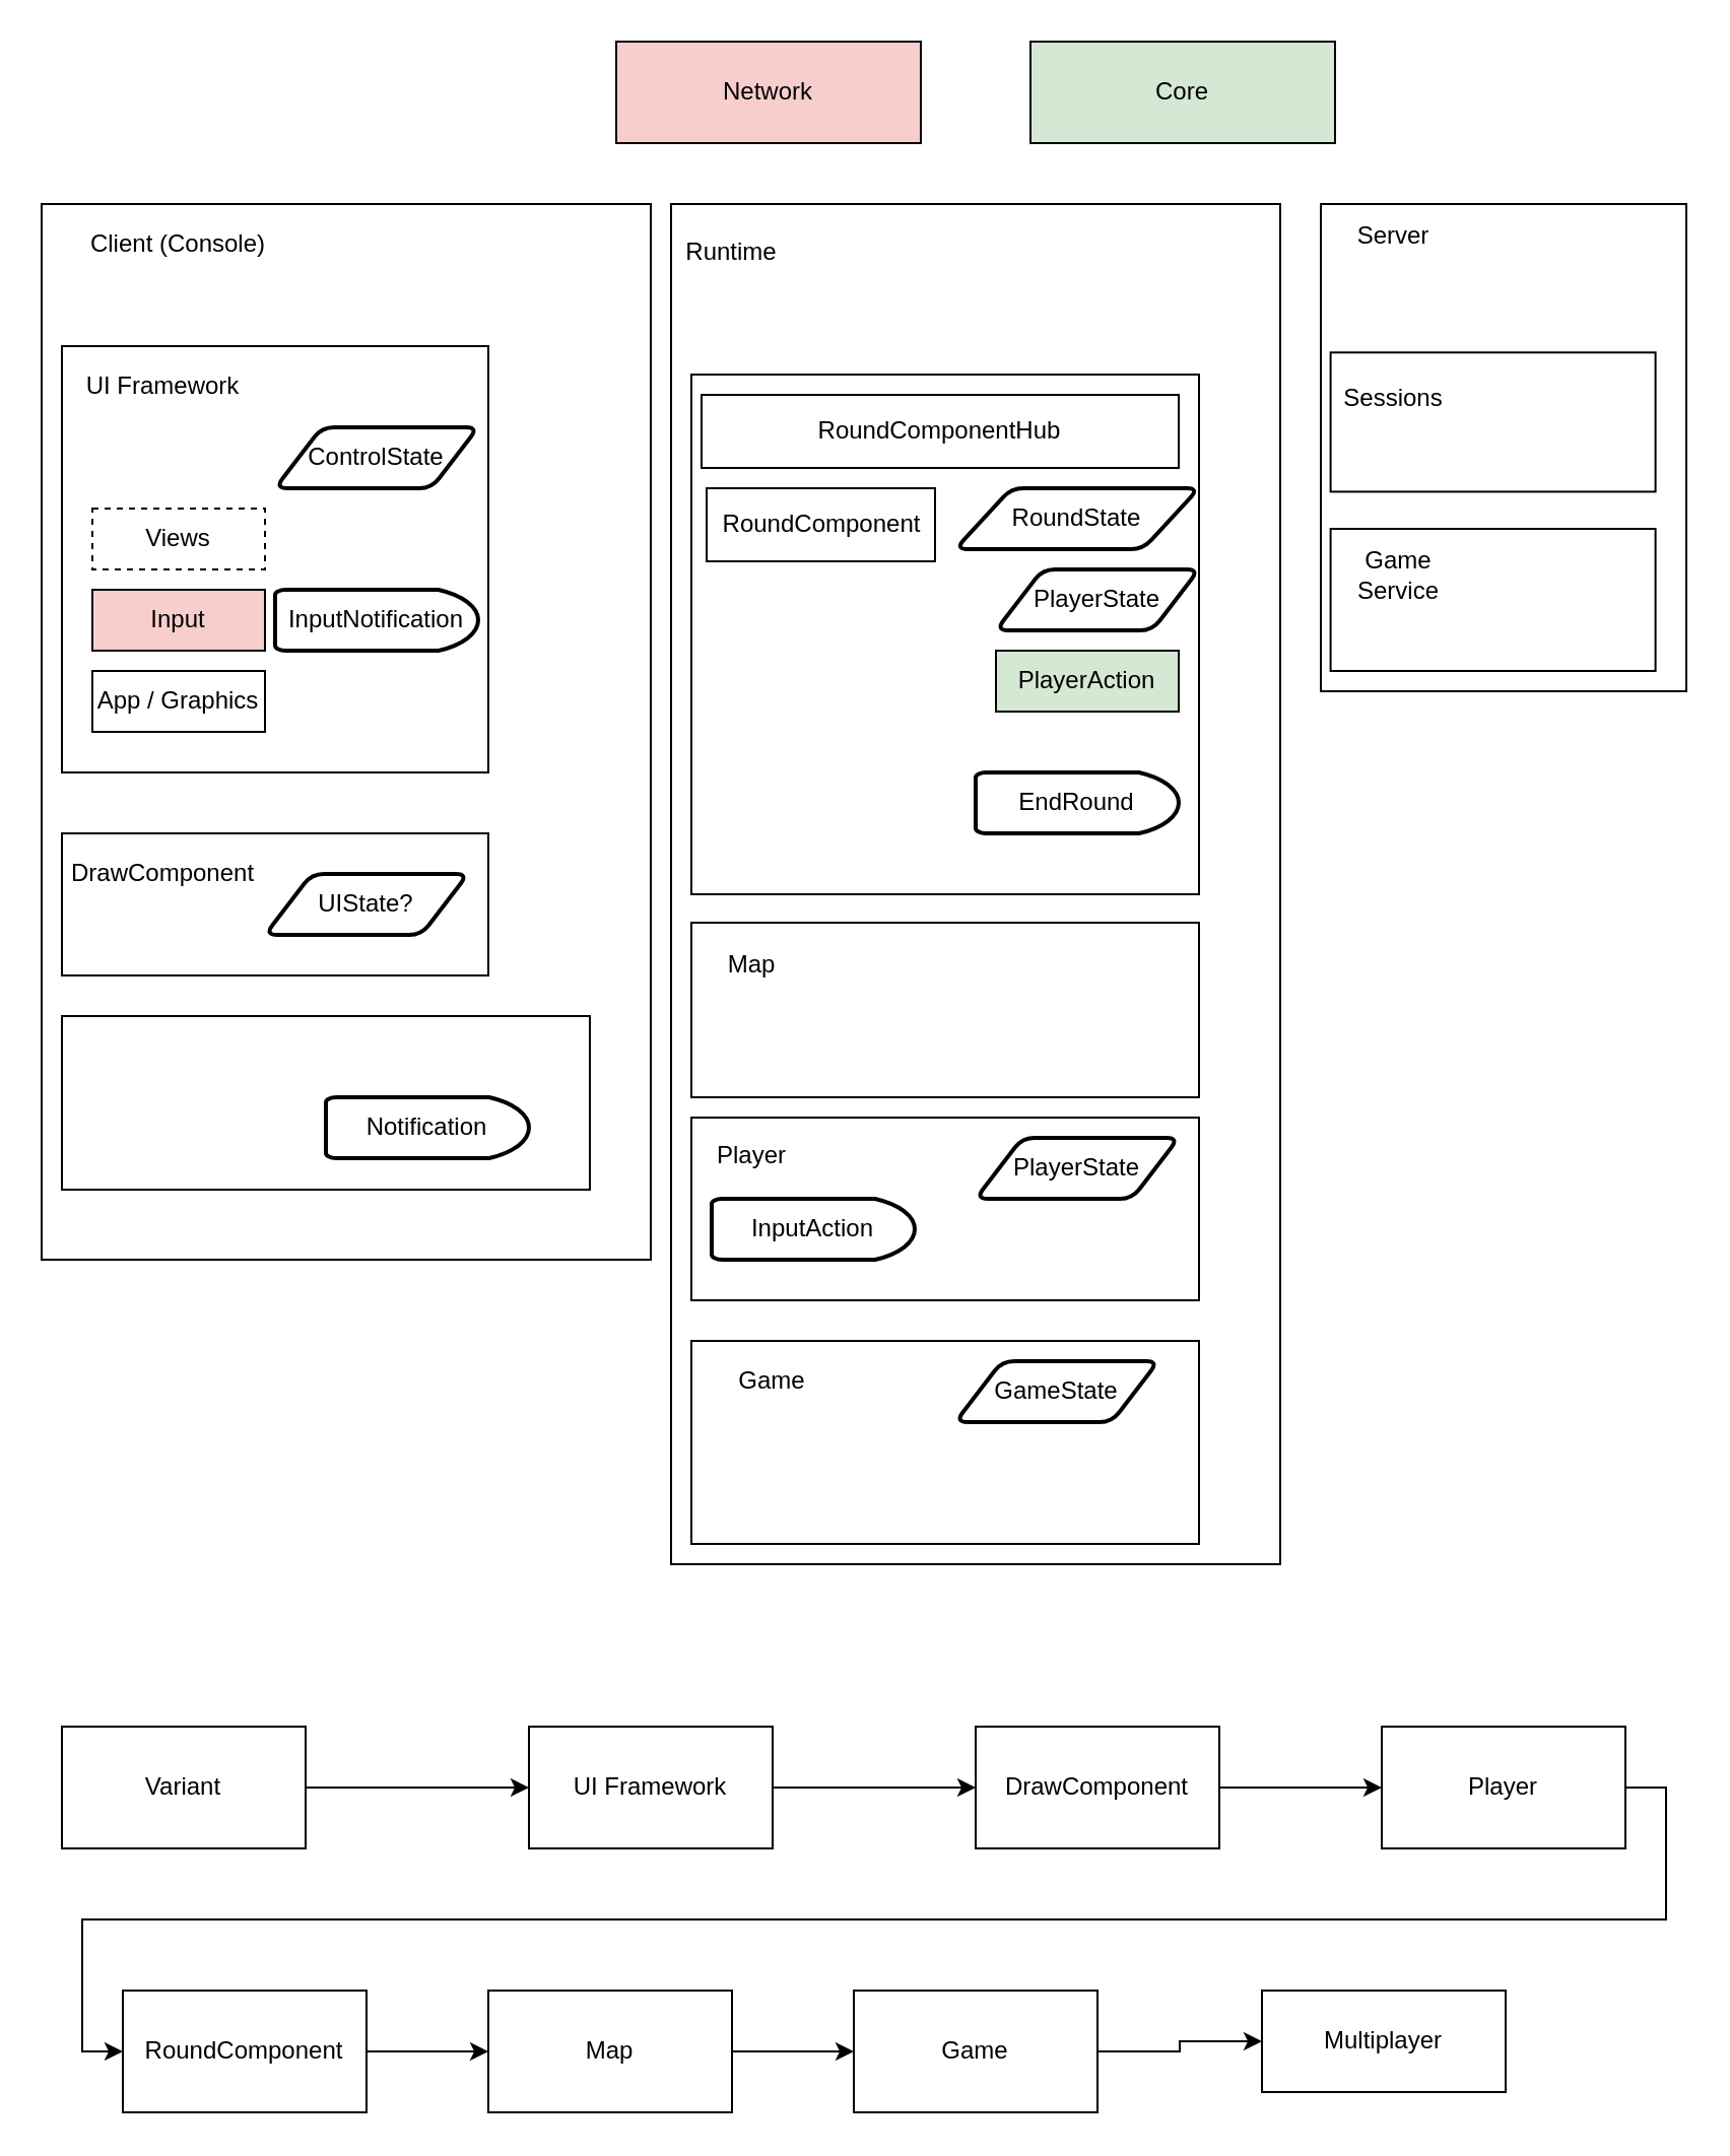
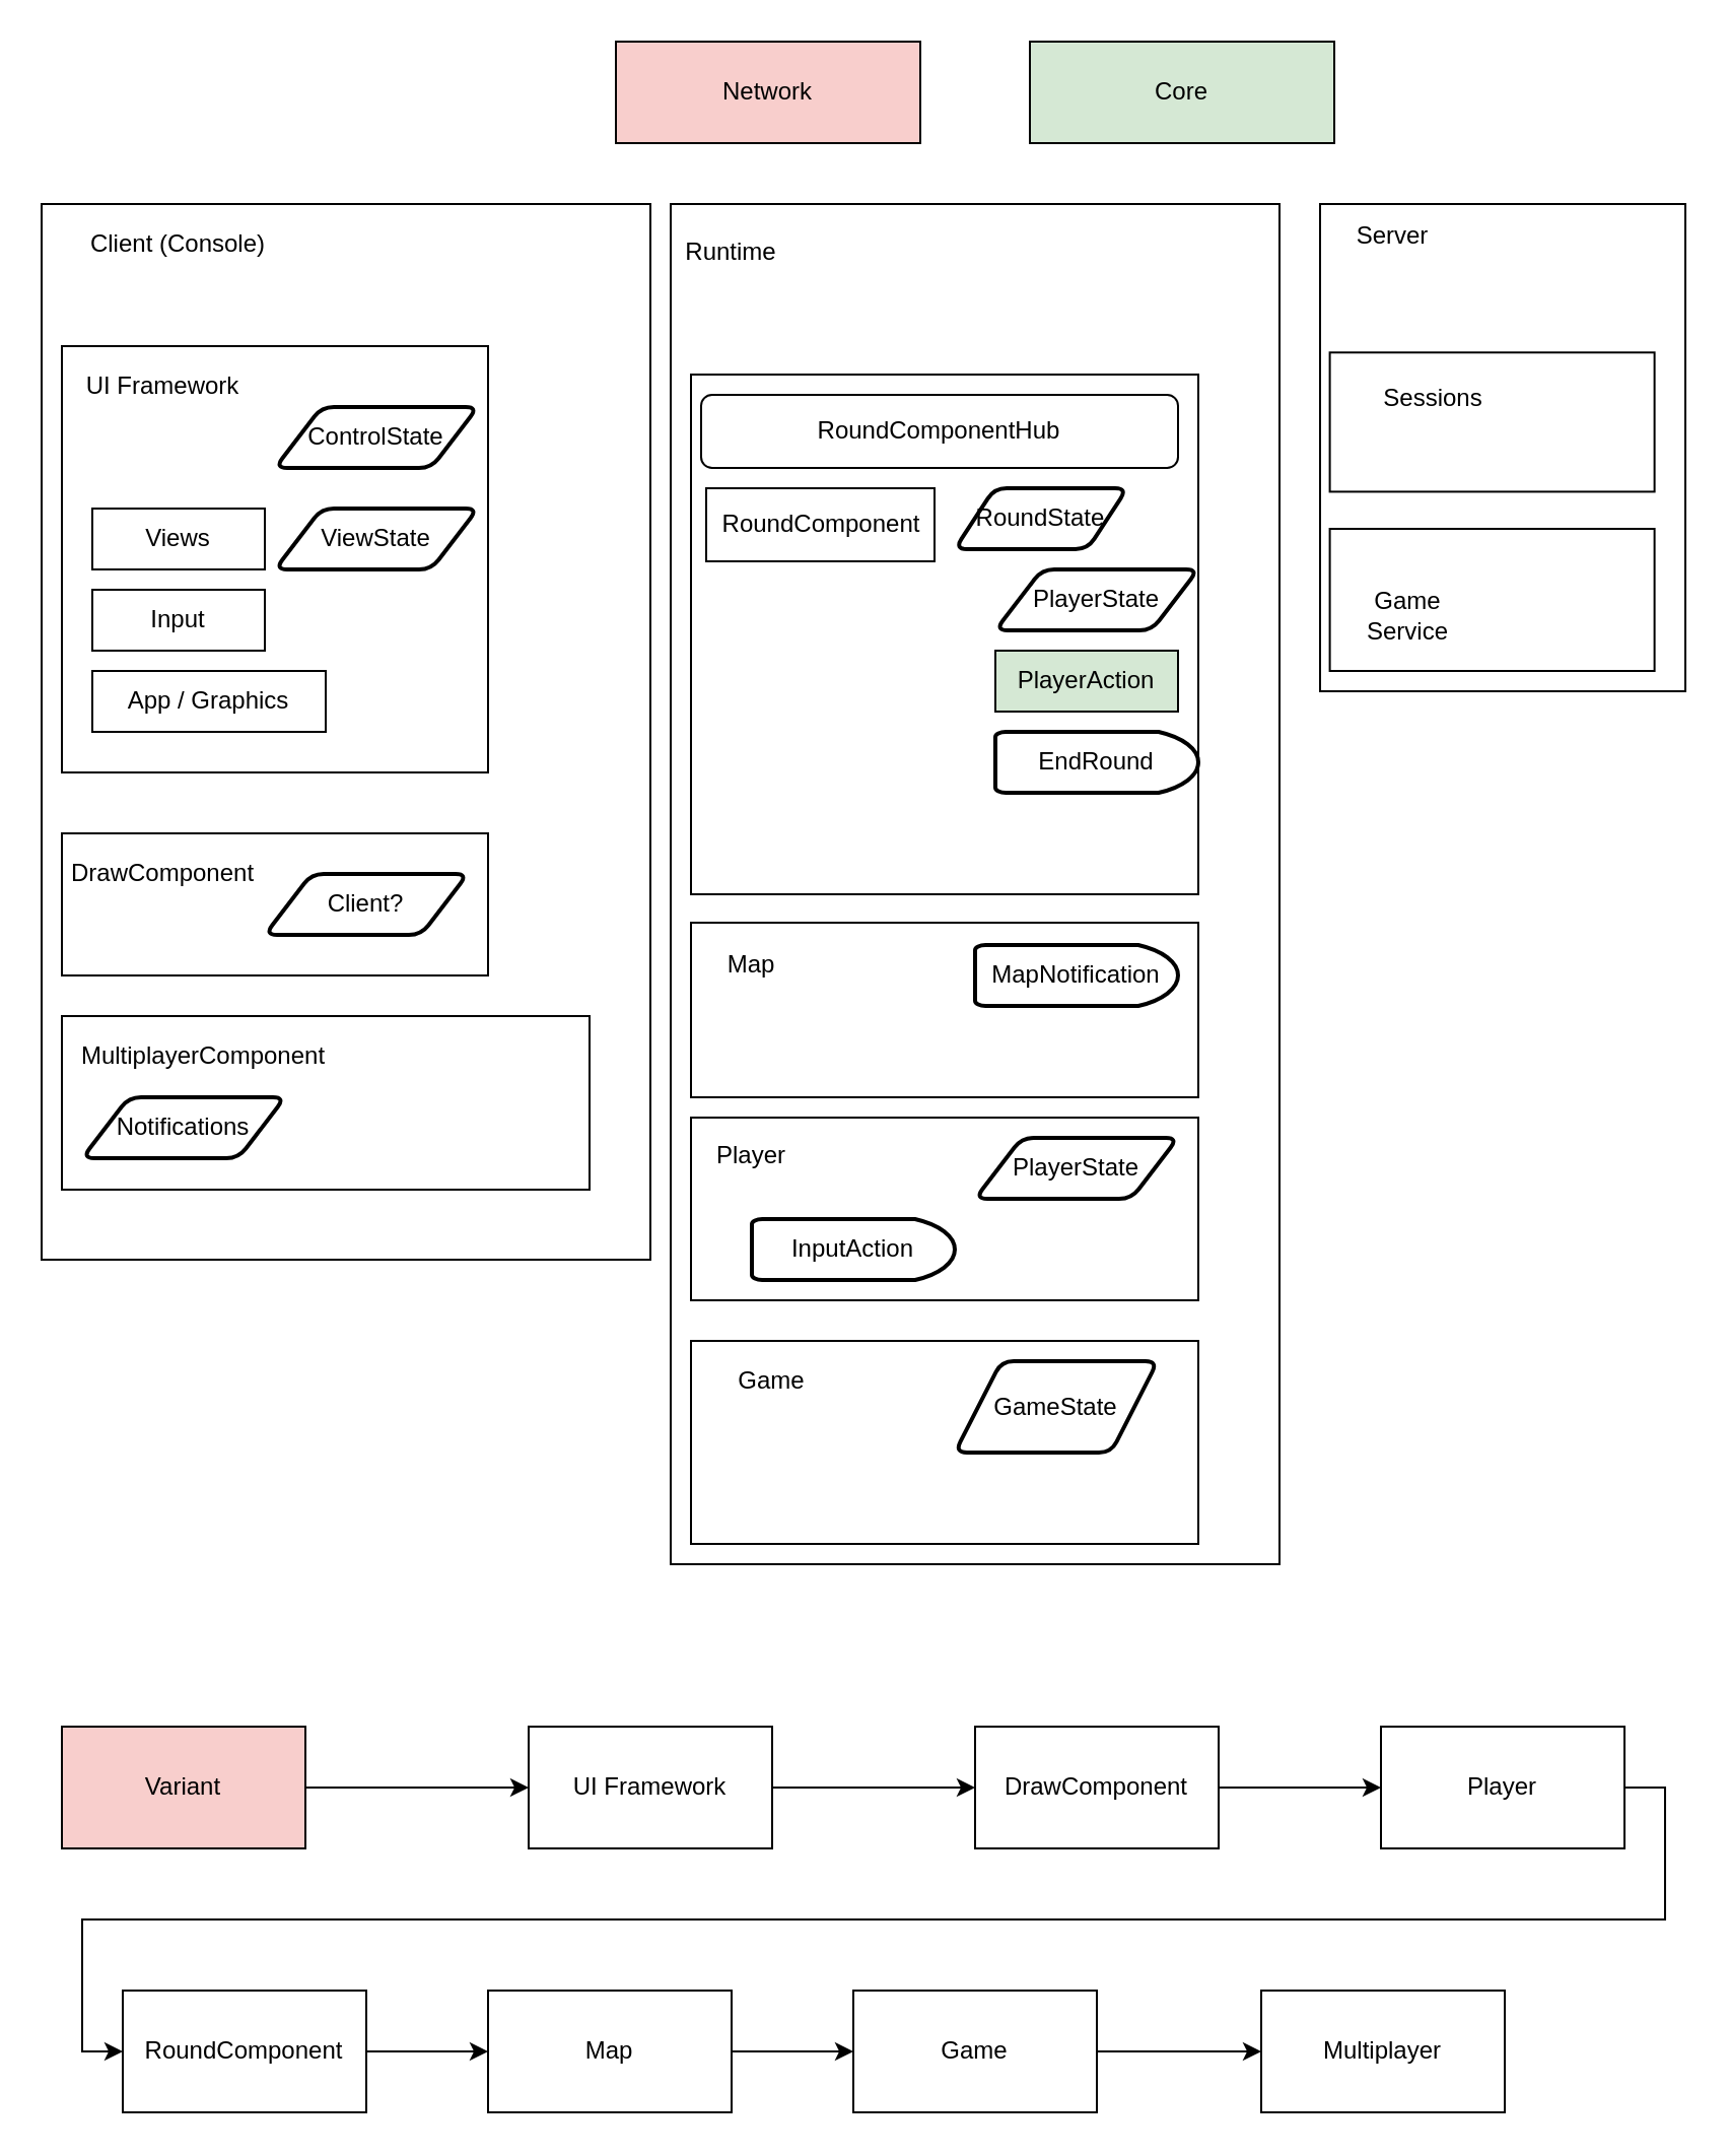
- <mxCell id="49" value="Sessions" style="text;html=1;strokeColor=none;fillColor=none;align=center;verticalAlign=middle;whiteSpace=wrap;rounded=0;" vertex="1" parent="46"><mxGeometry x="12" y="84.571" width="48" height="22.857" as="geometry" /></mxCell>
+ <mxCell id="49" value="Sessions" style="text;html=1;strokeColor=none;fillColor=none;align=center;verticalAlign=middle;whiteSpace=wrap;rounded=0;" vertex="1" parent="46"><mxGeometry x="32" y="84.571" width="48" height="22.857" as="geometry" /></mxCell>
- <mxCell id="29" value="RoundComponentHub" style="rounded=0;whiteSpace=wrap;html=1;" vertex="1" parent="27"><mxGeometry x="5" y="10" width="235" height="36" as="geometry" /></mxCell>
+ <mxCell id="29" value="RoundComponentHub" style="whiteSpace=wrap;html=1;rounded=1;" vertex="1" parent="27"><mxGeometry x="5" y="10" width="235" height="36" as="geometry" /></mxCell>
- <mxCell id="11" value="ControlState" style="shape=parallelogram;html=1;strokeWidth=2;perimeter=parallelogramPerimeter;whiteSpace=wrap;rounded=1;arcSize=12;size=0.23;" vertex="1" parent="5"><mxGeometry x="105" y="40" width="100" height="30" as="geometry" /></mxCell>
+ <mxCell id="11" value="ControlState" style="shape=parallelogram;html=1;strokeWidth=2;perimeter=parallelogramPerimeter;whiteSpace=wrap;rounded=1;arcSize=12;size=0.23;" vertex="1" parent="5"><mxGeometry x="105" y="30" width="100" height="30" as="geometry" /></mxCell>
- <mxCell id="30" value="RoundState" style="shape=parallelogram;html=1;strokeWidth=2;perimeter=parallelogramPerimeter;whiteSpace=wrap;rounded=1;arcSize=12;size=0.23;" vertex="1" parent="27"><mxGeometry x="130" y="56" width="120" height="30" as="geometry" /></mxCell>
+ <mxCell id="30" value="RoundState" style="shape=parallelogram;html=1;strokeWidth=2;perimeter=parallelogramPerimeter;whiteSpace=wrap;rounded=1;arcSize=12;size=0.23;" vertex="1" parent="27"><mxGeometry x="130" y="56" width="85" height="30" as="geometry" /></mxCell>
- <mxCell id="8" value="Views" style="rounded=0;whiteSpace=wrap;html=1;dashed=1;" vertex="1" parent="5"><mxGeometry x="15" y="80" width="85" height="30" as="geometry" /></mxCell>
+ <mxCell id="8" value="Views" style="rounded=0;whiteSpace=wrap;html=1;" vertex="1" parent="5"><mxGeometry x="15" y="80" width="85" height="30" as="geometry" /></mxCell>
+ <mxCell id="12" value="ViewState" style="shape=parallelogram;html=1;strokeWidth=2;perimeter=parallelogramPerimeter;whiteSpace=wrap;rounded=1;arcSize=12;size=0.23;" vertex="1" parent="5"><mxGeometry x="105" y="80" width="100" height="30" as="geometry" /></mxCell>
- <mxCell id="51" value="Game Service" style="text;html=1;strokeColor=none;fillColor=none;align=center;verticalAlign=middle;whiteSpace=wrap;rounded=0;" vertex="1" parent="46"><mxGeometry x="4.8" y="171.429" width="67.2" height="22.857" as="geometry" /></mxCell>
+ <mxCell id="51" value="Game Service" style="text;html=1;strokeColor=none;fillColor=none;align=center;verticalAlign=middle;whiteSpace=wrap;rounded=0;" vertex="1" parent="46"><mxGeometry x="9.8" y="191.429" width="67.2" height="22.857" as="geometry" /></mxCell>
- <mxCell id="9" value="Input" style="rounded=0;whiteSpace=wrap;html=1;fillColor=#f8cecc;" vertex="1" parent="5"><mxGeometry x="15" y="120" width="85" height="30" as="geometry" /></mxCell>
+ <mxCell id="9" value="Input" style="rounded=0;whiteSpace=wrap;html=1;" vertex="1" parent="5"><mxGeometry x="15" y="120" width="85" height="30" as="geometry" /></mxCell>
- <mxCell id="13" value="InputNotification" style="strokeWidth=2;html=1;shape=mxgraph.flowchart.delay;whiteSpace=wrap;" vertex="1" parent="5"><mxGeometry x="105" y="120" width="100" height="30" as="geometry" /></mxCell>
- <mxCell id="10" value="App / Graphics" style="rounded=0;whiteSpace=wrap;html=1;" vertex="1" parent="5"><mxGeometry x="15" y="160" width="85" height="30" as="geometry" /></mxCell>
+ <mxCell id="10" value="App / Graphics" style="rounded=0;whiteSpace=wrap;html=1;" vertex="1" parent="5"><mxGeometry x="15" y="160" width="115" height="30" as="geometry" /></mxCell>
- <mxCell id="33" value="EndRound" style="strokeWidth=2;html=1;shape=mxgraph.flowchart.delay;whiteSpace=wrap;" vertex="1" parent="27"><mxGeometry x="140" y="196" width="100" height="30" as="geometry" /></mxCell>
+ <mxCell id="33" value="EndRound" style="strokeWidth=2;html=1;shape=mxgraph.flowchart.delay;whiteSpace=wrap;" vertex="1" parent="27"><mxGeometry x="150" y="176" width="100" height="30" as="geometry" /></mxCell>
- <mxCell id="17" value="UIState?" style="shape=parallelogram;html=1;strokeWidth=2;perimeter=parallelogramPerimeter;whiteSpace=wrap;rounded=1;arcSize=12;size=0.23;" vertex="1" parent="14"><mxGeometry x="100" y="20" width="100" height="30" as="geometry" /></mxCell>
+ <mxCell id="17" value="Client?" style="shape=parallelogram;html=1;strokeWidth=2;perimeter=parallelogramPerimeter;whiteSpace=wrap;rounded=1;arcSize=12;size=0.23;" vertex="1" parent="14"><mxGeometry x="100" y="20" width="100" height="30" as="geometry" /></mxCell>
+ <mxCell id="37" value="MapNotification" style="strokeWidth=2;html=1;shape=mxgraph.flowchart.delay;whiteSpace=wrap;" vertex="1" parent="25"><mxGeometry x="150" y="365" width="100" height="30" as="geometry" /></mxCell>
+ <mxCell id="20" value="MultiplayerComponent" style="text;html=1;strokeColor=none;fillColor=none;align=center;verticalAlign=middle;whiteSpace=wrap;rounded=0;" vertex="1" parent="18"><mxGeometry x="50" y="10" width="40" height="20" as="geometry" /></mxCell>
+ <mxCell id="21" value="Notifications" style="shape=parallelogram;html=1;strokeWidth=2;perimeter=parallelogramPerimeter;whiteSpace=wrap;rounded=1;arcSize=12;size=0.23;" vertex="1" parent="18"><mxGeometry x="10" y="40" width="100" height="30" as="geometry" /></mxCell>
- <mxCell id="22" value="Notification" style="strokeWidth=2;html=1;shape=mxgraph.flowchart.delay;whiteSpace=wrap;" vertex="1" parent="18"><mxGeometry x="130" y="40" width="100" height="30" as="geometry" /></mxCell>
- <mxCell id="41" value="InputAction" style="strokeWidth=2;html=1;shape=mxgraph.flowchart.delay;whiteSpace=wrap;" vertex="1" parent="25"><mxGeometry x="20" y="490" width="100" height="30" as="geometry" /></mxCell>
+ <mxCell id="41" value="InputAction" style="strokeWidth=2;html=1;shape=mxgraph.flowchart.delay;whiteSpace=wrap;" vertex="1" parent="25"><mxGeometry x="40" y="500" width="100" height="30" as="geometry" /></mxCell>
- <mxCell id="44" value="GameState" style="shape=parallelogram;html=1;strokeWidth=2;perimeter=parallelogramPerimeter;whiteSpace=wrap;rounded=1;arcSize=12;size=0.23;" vertex="1" parent="25"><mxGeometry x="140" y="570" width="100" height="30" as="geometry" /></mxCell>
+ <mxCell id="44" value="GameState" style="shape=parallelogram;html=1;strokeWidth=2;perimeter=parallelogramPerimeter;whiteSpace=wrap;rounded=1;arcSize=12;size=0.23;" vertex="1" parent="25"><mxGeometry x="140" y="570" width="100" height="45" as="geometry" /></mxCell>
- <mxCell id="54" value="Variant" style="rounded=0;whiteSpace=wrap;html=1;" vertex="1" parent="1"><mxGeometry x="30" y="850" width="120" height="60" as="geometry" /></mxCell>
+ <mxCell id="54" value="Variant" style="rounded=0;whiteSpace=wrap;html=1;fillColor=#f8cecc;" vertex="1" parent="1"><mxGeometry x="30" y="850" width="120" height="60" as="geometry" /></mxCell>
- <mxCell id="67" value="Multiplayer" style="rounded=0;whiteSpace=wrap;html=1;" vertex="1" parent="1"><mxGeometry x="621" y="980" width="120" height="50" as="geometry" /></mxCell>
+ <mxCell id="67" value="Multiplayer" style="rounded=0;whiteSpace=wrap;html=1;" vertex="1" parent="1"><mxGeometry x="621" y="980" width="120" height="60" as="geometry" /></mxCell>
